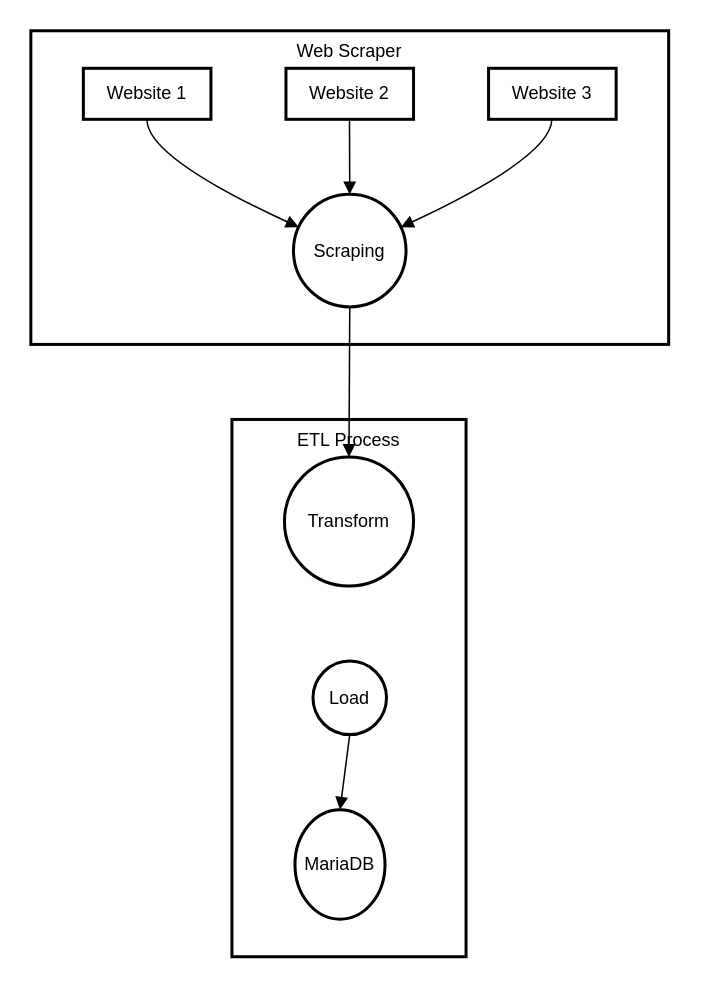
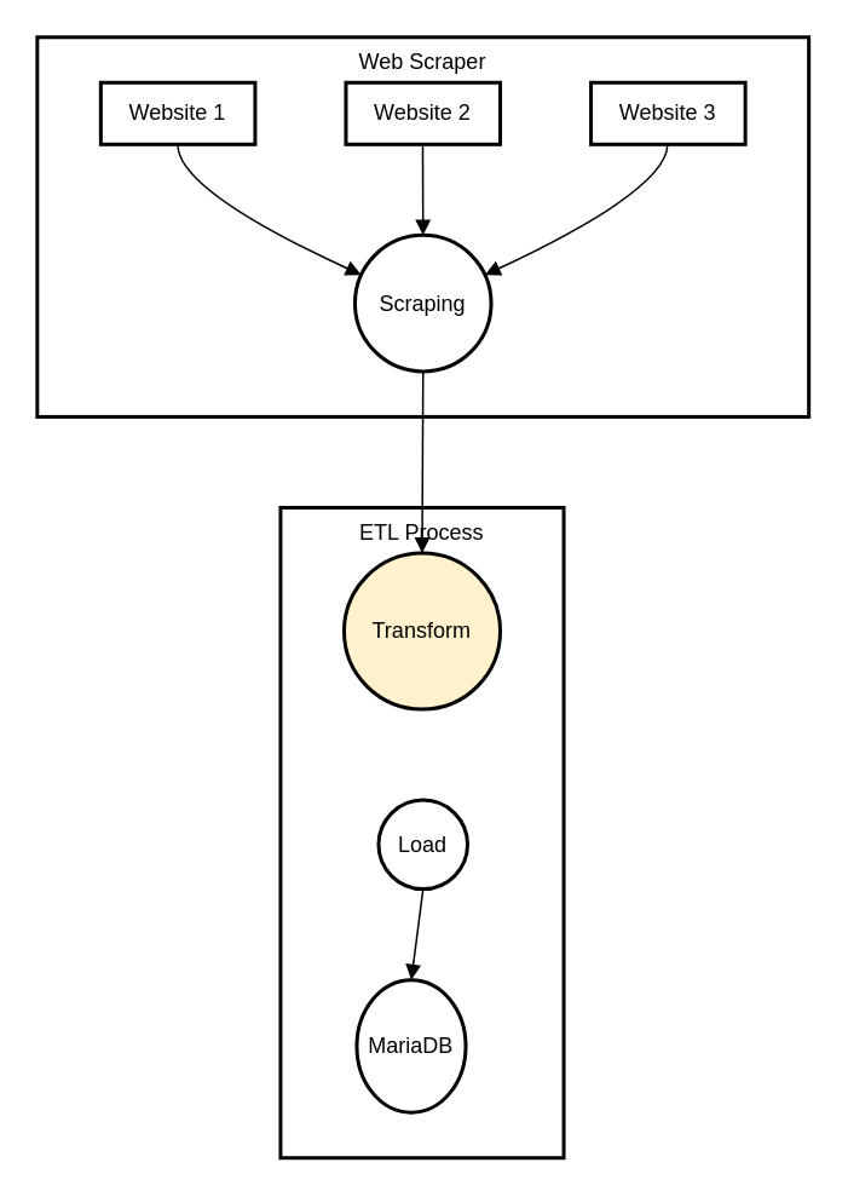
- <mxCell id="3" value="Transform" style="ellipse;aspect=fixed;strokeWidth=2;whiteSpace=wrap;" vertex="1" parent="1"><mxGeometry x="189" y="304" width="86" height="86" as="geometry" /></mxCell>
+ <mxCell id="3" value="Transform" style="ellipse;aspect=fixed;strokeWidth=2;whiteSpace=wrap;fillColor=#fff2cc;" vertex="1" parent="1"><mxGeometry x="189" y="304" width="86" height="86" as="geometry" /></mxCell>
